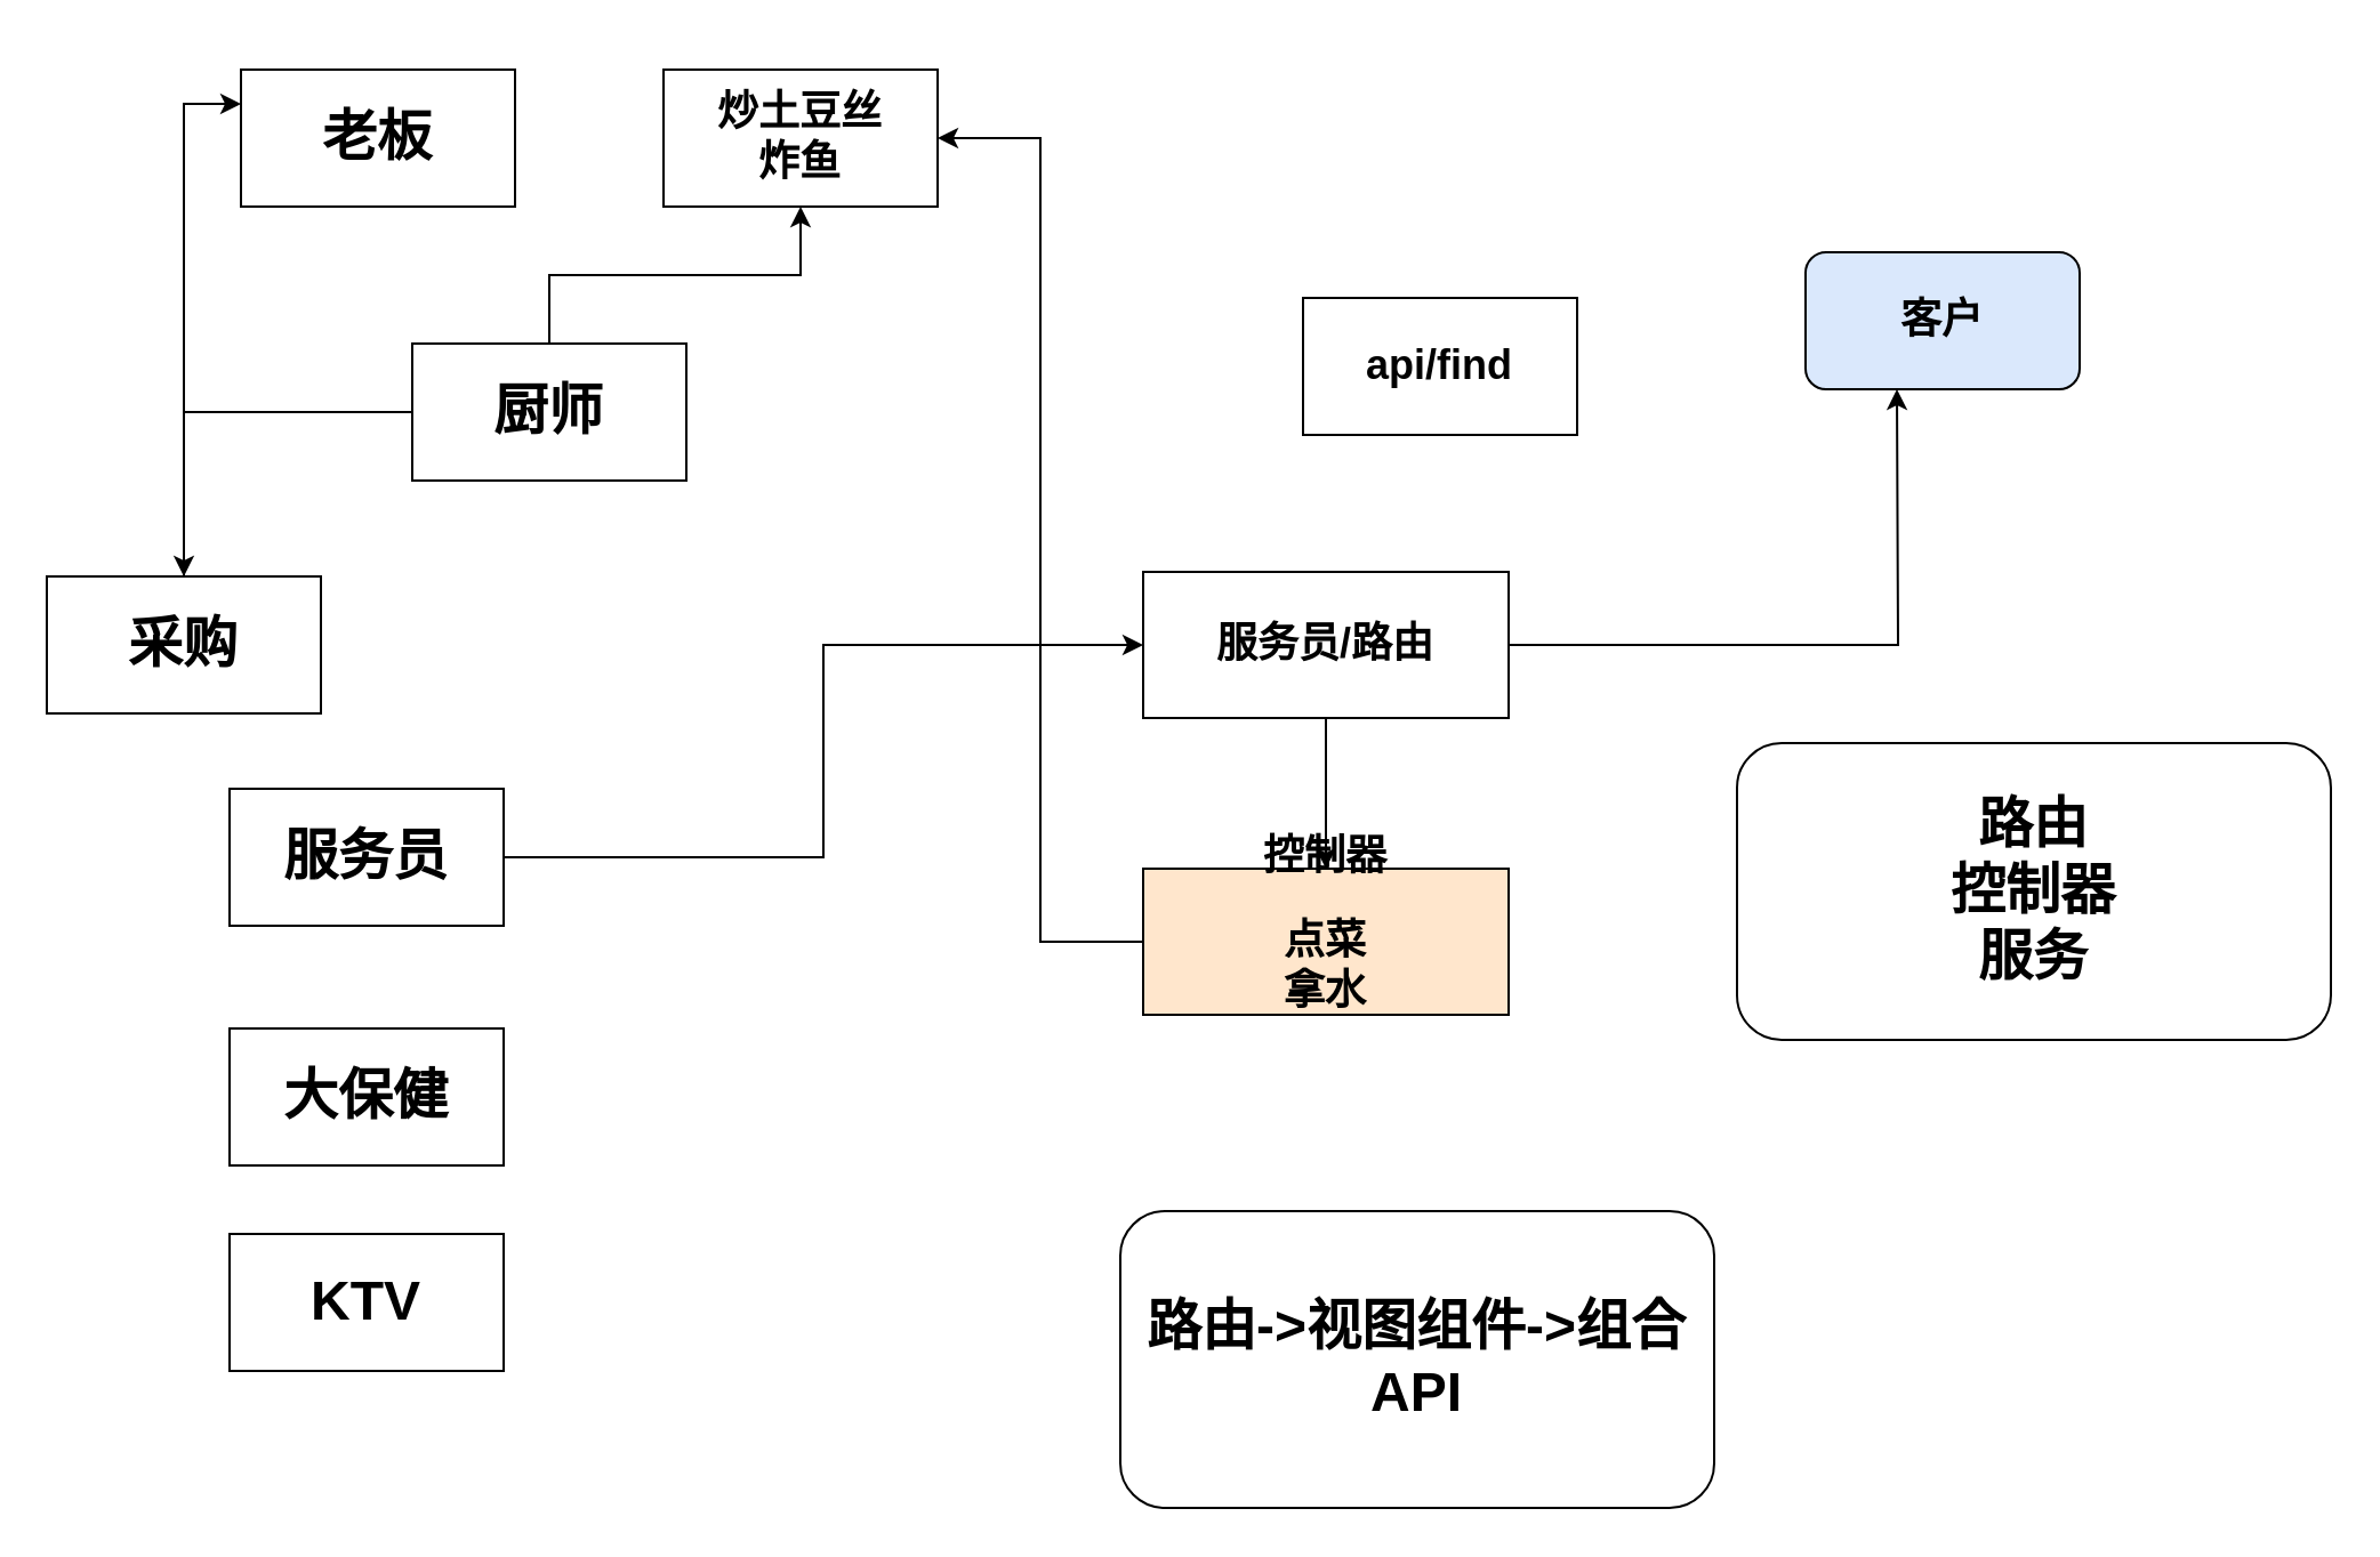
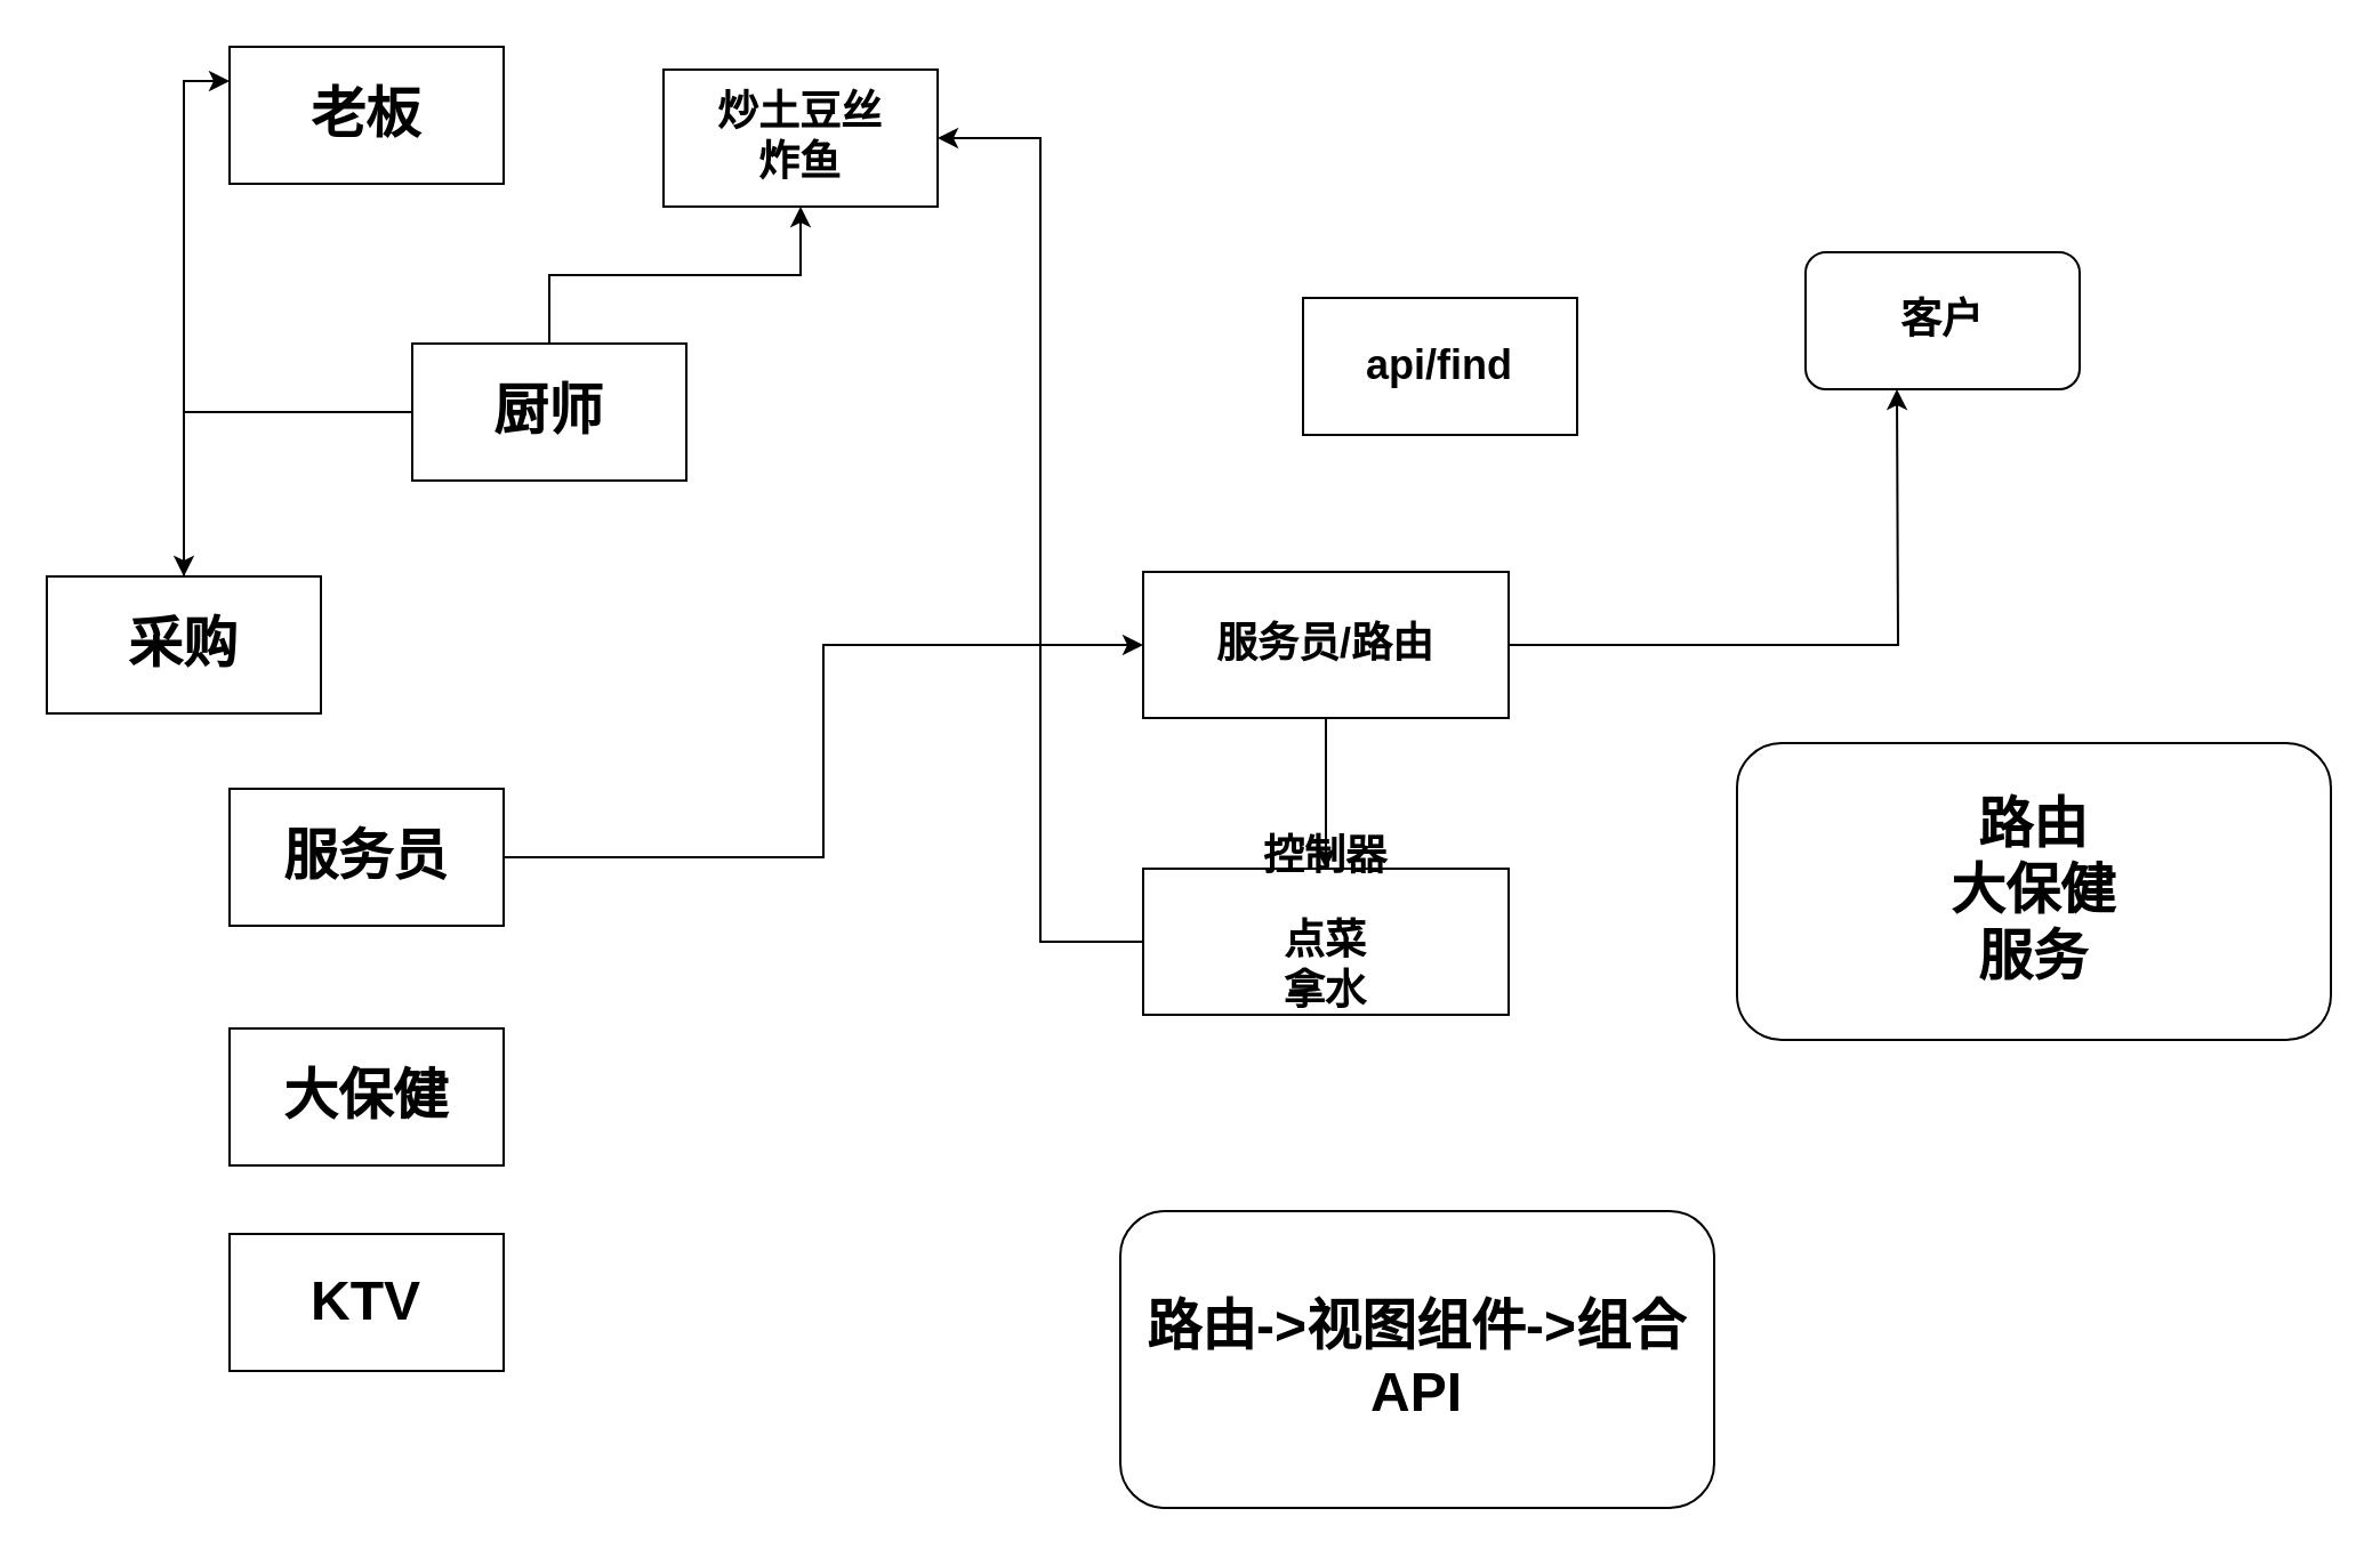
- <mxCell id="2" value="&lt;h1&gt;老板&lt;/h1&gt;" style="rounded=0;whiteSpace=wrap;html=1;" parent="1" vertex="1"><mxGeometry x="105" y="30" width="120" height="60" as="geometry" /></mxCell>
+ <mxCell id="2" value="&lt;h1&gt;老板&lt;/h1&gt;" style="rounded=0;whiteSpace=wrap;html=1;" parent="1" vertex="1"><mxGeometry x="100" y="20" width="120" height="60" as="geometry" /></mxCell>
- <mxCell id="12" value="&lt;h2&gt;客户&lt;/h2&gt;" style="rounded=1;whiteSpace=wrap;html=1;fillColor=#dae8fc;" parent="1" vertex="1"><mxGeometry x="790" y="110" width="120" height="60" as="geometry" /></mxCell>
+ <mxCell id="12" value="&lt;h2&gt;客户&lt;/h2&gt;" style="rounded=1;whiteSpace=wrap;html=1;" parent="1" vertex="1"><mxGeometry x="790" y="110" width="120" height="60" as="geometry" /></mxCell>
- <mxCell id="20" value="&lt;h1&gt;路由&lt;br&gt;控制器&lt;br&gt;服务&lt;/h1&gt;" style="rounded=1;whiteSpace=wrap;html=1;" parent="1" vertex="1"><mxGeometry x="760" y="325" width="260" height="130" as="geometry" /></mxCell>
+ <mxCell id="20" value="&lt;h1&gt;路由&lt;br&gt;大保健&lt;br&gt;服务&lt;/h1&gt;" style="rounded=1;whiteSpace=wrap;html=1;" parent="1" vertex="1"><mxGeometry x="760" y="325" width="260" height="130" as="geometry" /></mxCell>
- <mxCell id="18" value="&lt;h2&gt;控制器&lt;/h2&gt;&lt;h2&gt;点菜&lt;br&gt;拿水&lt;/h2&gt;&lt;div&gt;&lt;br&gt;&lt;/div&gt;" style="rounded=0;whiteSpace=wrap;html=1;fillColor=#ffe6cc;" parent="1" vertex="1"><mxGeometry x="500" y="380" width="160" height="64" as="geometry" /></mxCell>
+ <mxCell id="18" value="&lt;h2&gt;控制器&lt;/h2&gt;&lt;h2&gt;点菜&lt;br&gt;拿水&lt;/h2&gt;&lt;div&gt;&lt;br&gt;&lt;/div&gt;" style="rounded=0;whiteSpace=wrap;html=1;" parent="1" vertex="1"><mxGeometry x="500" y="380" width="160" height="64" as="geometry" /></mxCell>
